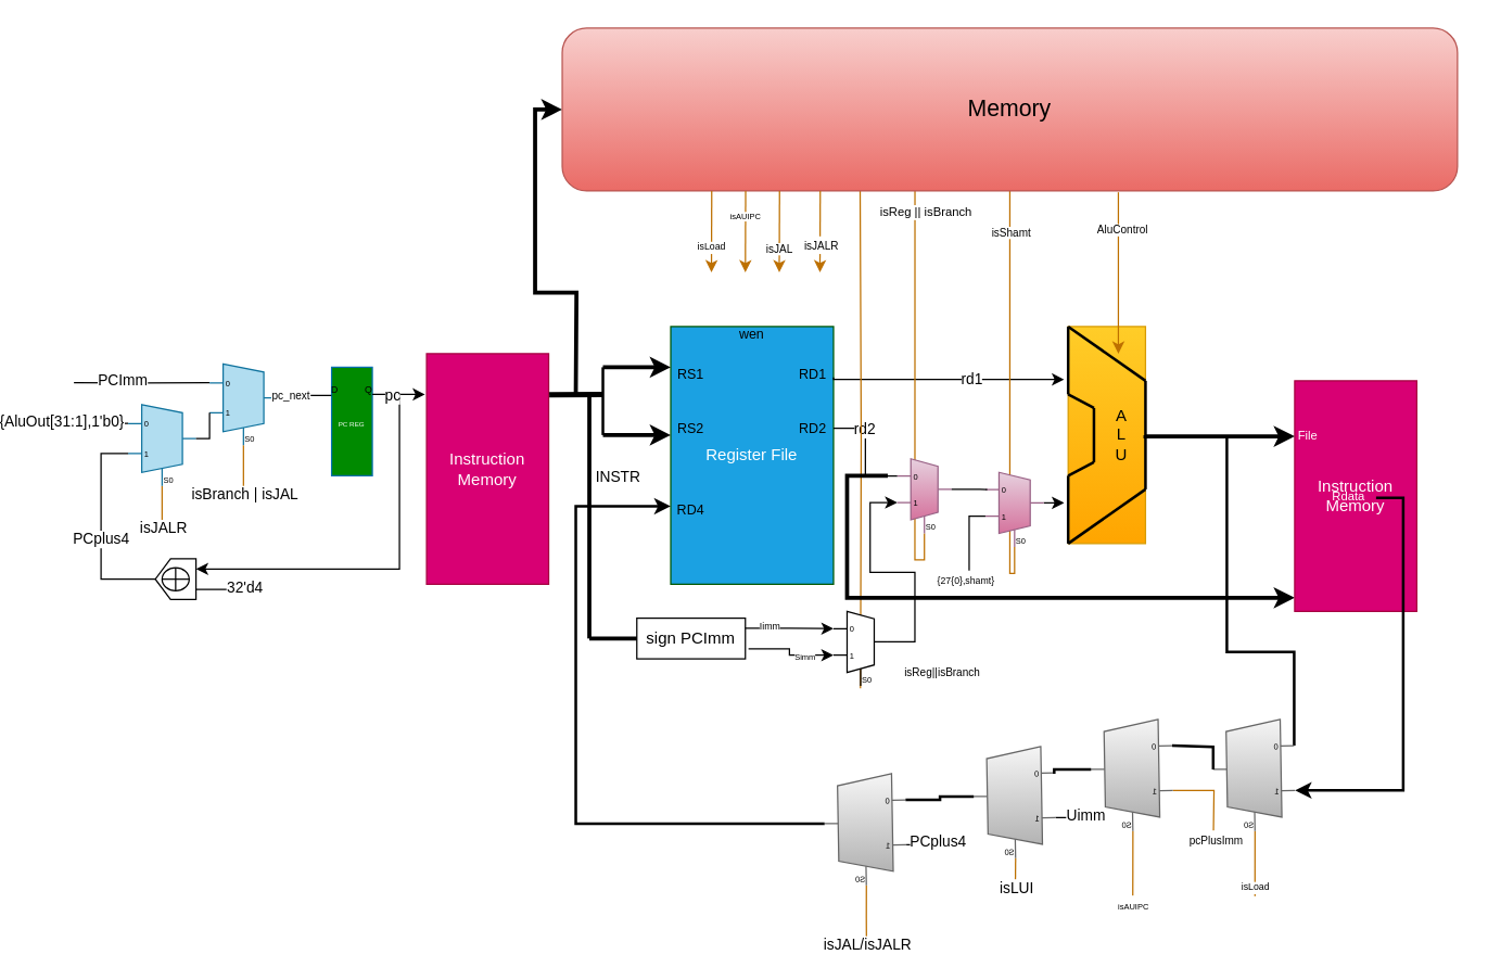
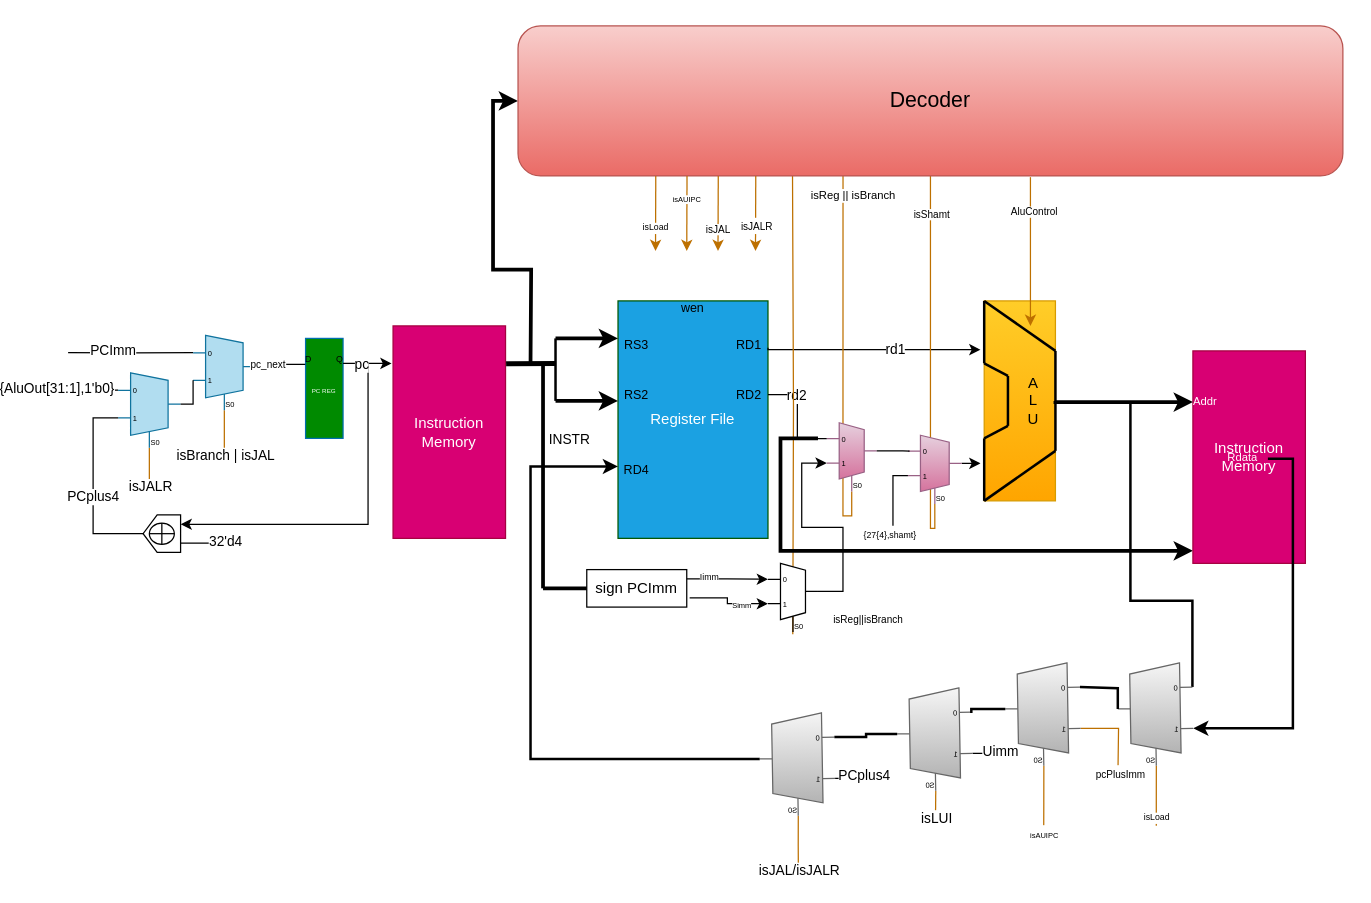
- <mxCell id="104" value="&lt;font style=&quot;font-size: 17px;&quot;&gt;Memory&lt;/font&gt;" style="rounded=1;whiteSpace=wrap;html=1;fillColor=#f8cecc;strokeColor=#b85450;gradientColor=#ea6b66;" vertex="1" parent="1"><mxGeometry x="380" y="20" width="660" height="120" as="geometry" /></mxCell>
+ <mxCell id="104" value="&lt;font style=&quot;font-size: 17px;&quot;&gt;Decoder&lt;/font&gt;" style="rounded=1;whiteSpace=wrap;html=1;fillColor=#f8cecc;strokeColor=#b85450;gradientColor=#ea6b66;" vertex="1" parent="1"><mxGeometry x="380" y="20" width="660" height="120" as="geometry" /></mxCell>
- <mxCell id="3" value="&lt;font style=&quot;font-size: 10px;&quot;&gt;RS1&lt;/font&gt;" style="text;html=1;align=center;verticalAlign=middle;whiteSpace=wrap;rounded=0;" vertex="1" parent="1"><mxGeometry x="460" y="270" width="30" height="10" as="geometry" /></mxCell>
+ <mxCell id="3" value="&lt;font style=&quot;font-size: 10px;&quot;&gt;RS3&lt;/font&gt;" style="text;html=1;align=center;verticalAlign=middle;whiteSpace=wrap;rounded=0;" vertex="1" parent="1"><mxGeometry x="460" y="270" width="30" height="10" as="geometry" /></mxCell>
- <mxCell id="81" value="&lt;font color=&quot;#ffffff&quot; style=&quot;font-size: 9px;&quot;&gt;File&lt;/font&gt;" style="text;html=1;align=center;verticalAlign=middle;whiteSpace=wrap;rounded=0;strokeWidth=0;fontSize=9;" vertex="1" parent="1"><mxGeometry x="910" y="310" width="40" height="22.5" as="geometry" /></mxCell>
+ <mxCell id="81" value="&lt;font color=&quot;#ffffff&quot; style=&quot;font-size: 9px;&quot;&gt;Addr&lt;/font&gt;" style="text;html=1;align=center;verticalAlign=middle;whiteSpace=wrap;rounded=0;strokeWidth=0;fontSize=9;" vertex="1" parent="1"><mxGeometry x="910" y="310" width="40" height="22.5" as="geometry" /></mxCell>
- <mxCell id="84" value="&lt;font style=&quot;font-size: 7px;&quot;&gt;{27{0},shamt}&lt;/font&gt;" style="text;html=1;align=center;verticalAlign=middle;whiteSpace=wrap;rounded=0;" vertex="1" parent="1"><mxGeometry x="664" y="422.5" width="28" height="7.5" as="geometry" /></mxCell>
+ <mxCell id="84" value="&lt;font style=&quot;font-size: 7px;&quot;&gt;{27{4},shamt}&lt;/font&gt;" style="text;html=1;align=center;verticalAlign=middle;whiteSpace=wrap;rounded=0;" vertex="1" parent="1"><mxGeometry x="664" y="422.5" width="28" height="7.5" as="geometry" /></mxCell>
